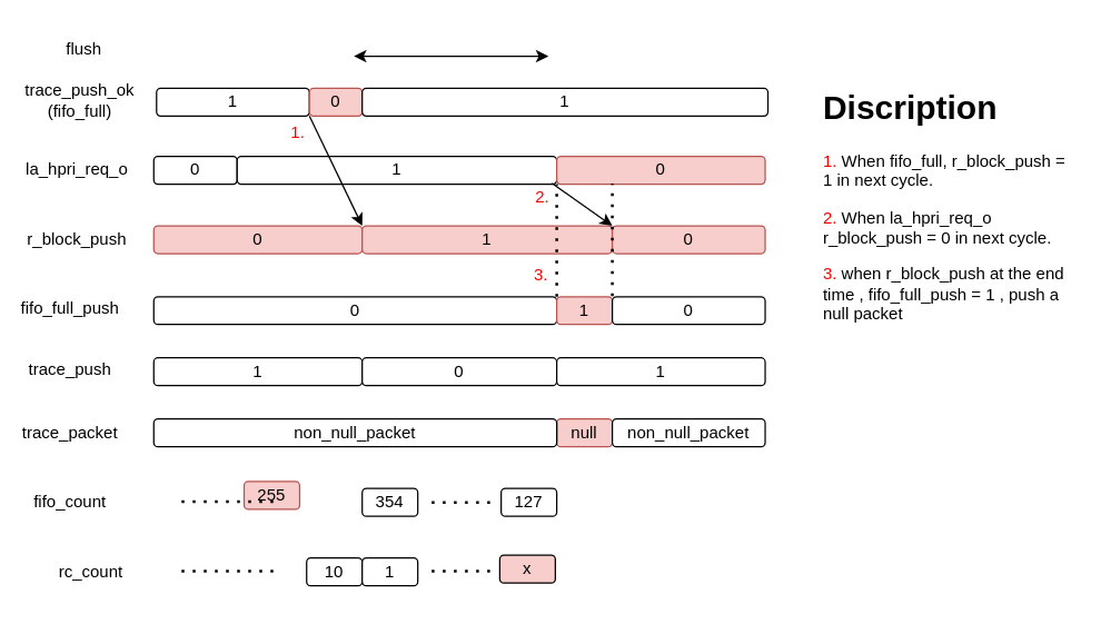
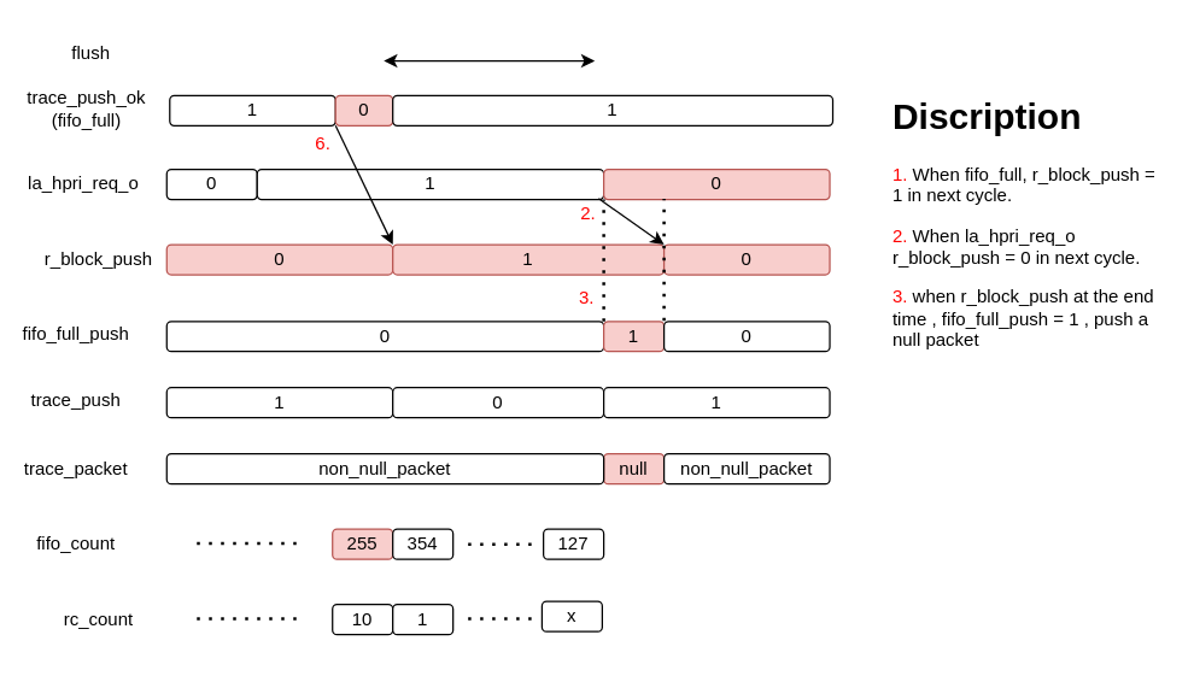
- <mxCell id="45" value="&lt;font color=&quot;#ff0000&quot;&gt;1.&lt;/font&gt;" style="text;html=1;align=center;verticalAlign=middle;whiteSpace=wrap;rounded=0;" parent="1" vertex="1"><mxGeometry x="184" y="80" width="60" height="30" as="geometry" /></mxCell>
+ <mxCell id="45" value="&lt;font color=&quot;#ff0000&quot;&gt;6.&lt;/font&gt;" style="text;html=1;align=center;verticalAlign=middle;whiteSpace=wrap;rounded=0;" parent="1" vertex="1"><mxGeometry x="184" y="80" width="60" height="30" as="geometry" /></mxCell>
- <mxCell id="24" value="r_block_push" style="text;html=1;align=center;verticalAlign=middle;whiteSpace=wrap;rounded=0;" parent="1" vertex="1"><mxGeometry x="20" y="157" width="70" height="30" as="geometry" /></mxCell>
+ <mxCell id="24" value="r_block_push" style="text;html=1;align=center;verticalAlign=middle;whiteSpace=wrap;rounded=0;" parent="1" vertex="1"><mxGeometry x="30" y="157" width="70" height="30" as="geometry" /></mxCell>
- <mxCell id="4" value="255" style="rounded=1;whiteSpace=wrap;html=1;fillColor=#f8cecc;strokeColor=#b85450;" parent="1" vertex="1"><mxGeometry x="175" y="346" width="40" height="20" as="geometry" /></mxCell>
+ <mxCell id="4" value="255" style="rounded=1;whiteSpace=wrap;html=1;fillColor=#f8cecc;strokeColor=#b85450;" parent="1" vertex="1"><mxGeometry x="220" y="351" width="40" height="20" as="geometry" /></mxCell>
- <mxCell id="19" value="x" style="rounded=1;whiteSpace=wrap;html=1;fillColor=#f8cecc;" parent="1" vertex="1"><mxGeometry x="359" y="399" width="40" height="20" as="geometry" /></mxCell>
+ <mxCell id="19" value="x" style="rounded=1;whiteSpace=wrap;html=1;" parent="1" vertex="1"><mxGeometry x="359" y="399" width="40" height="20" as="geometry" /></mxCell>
